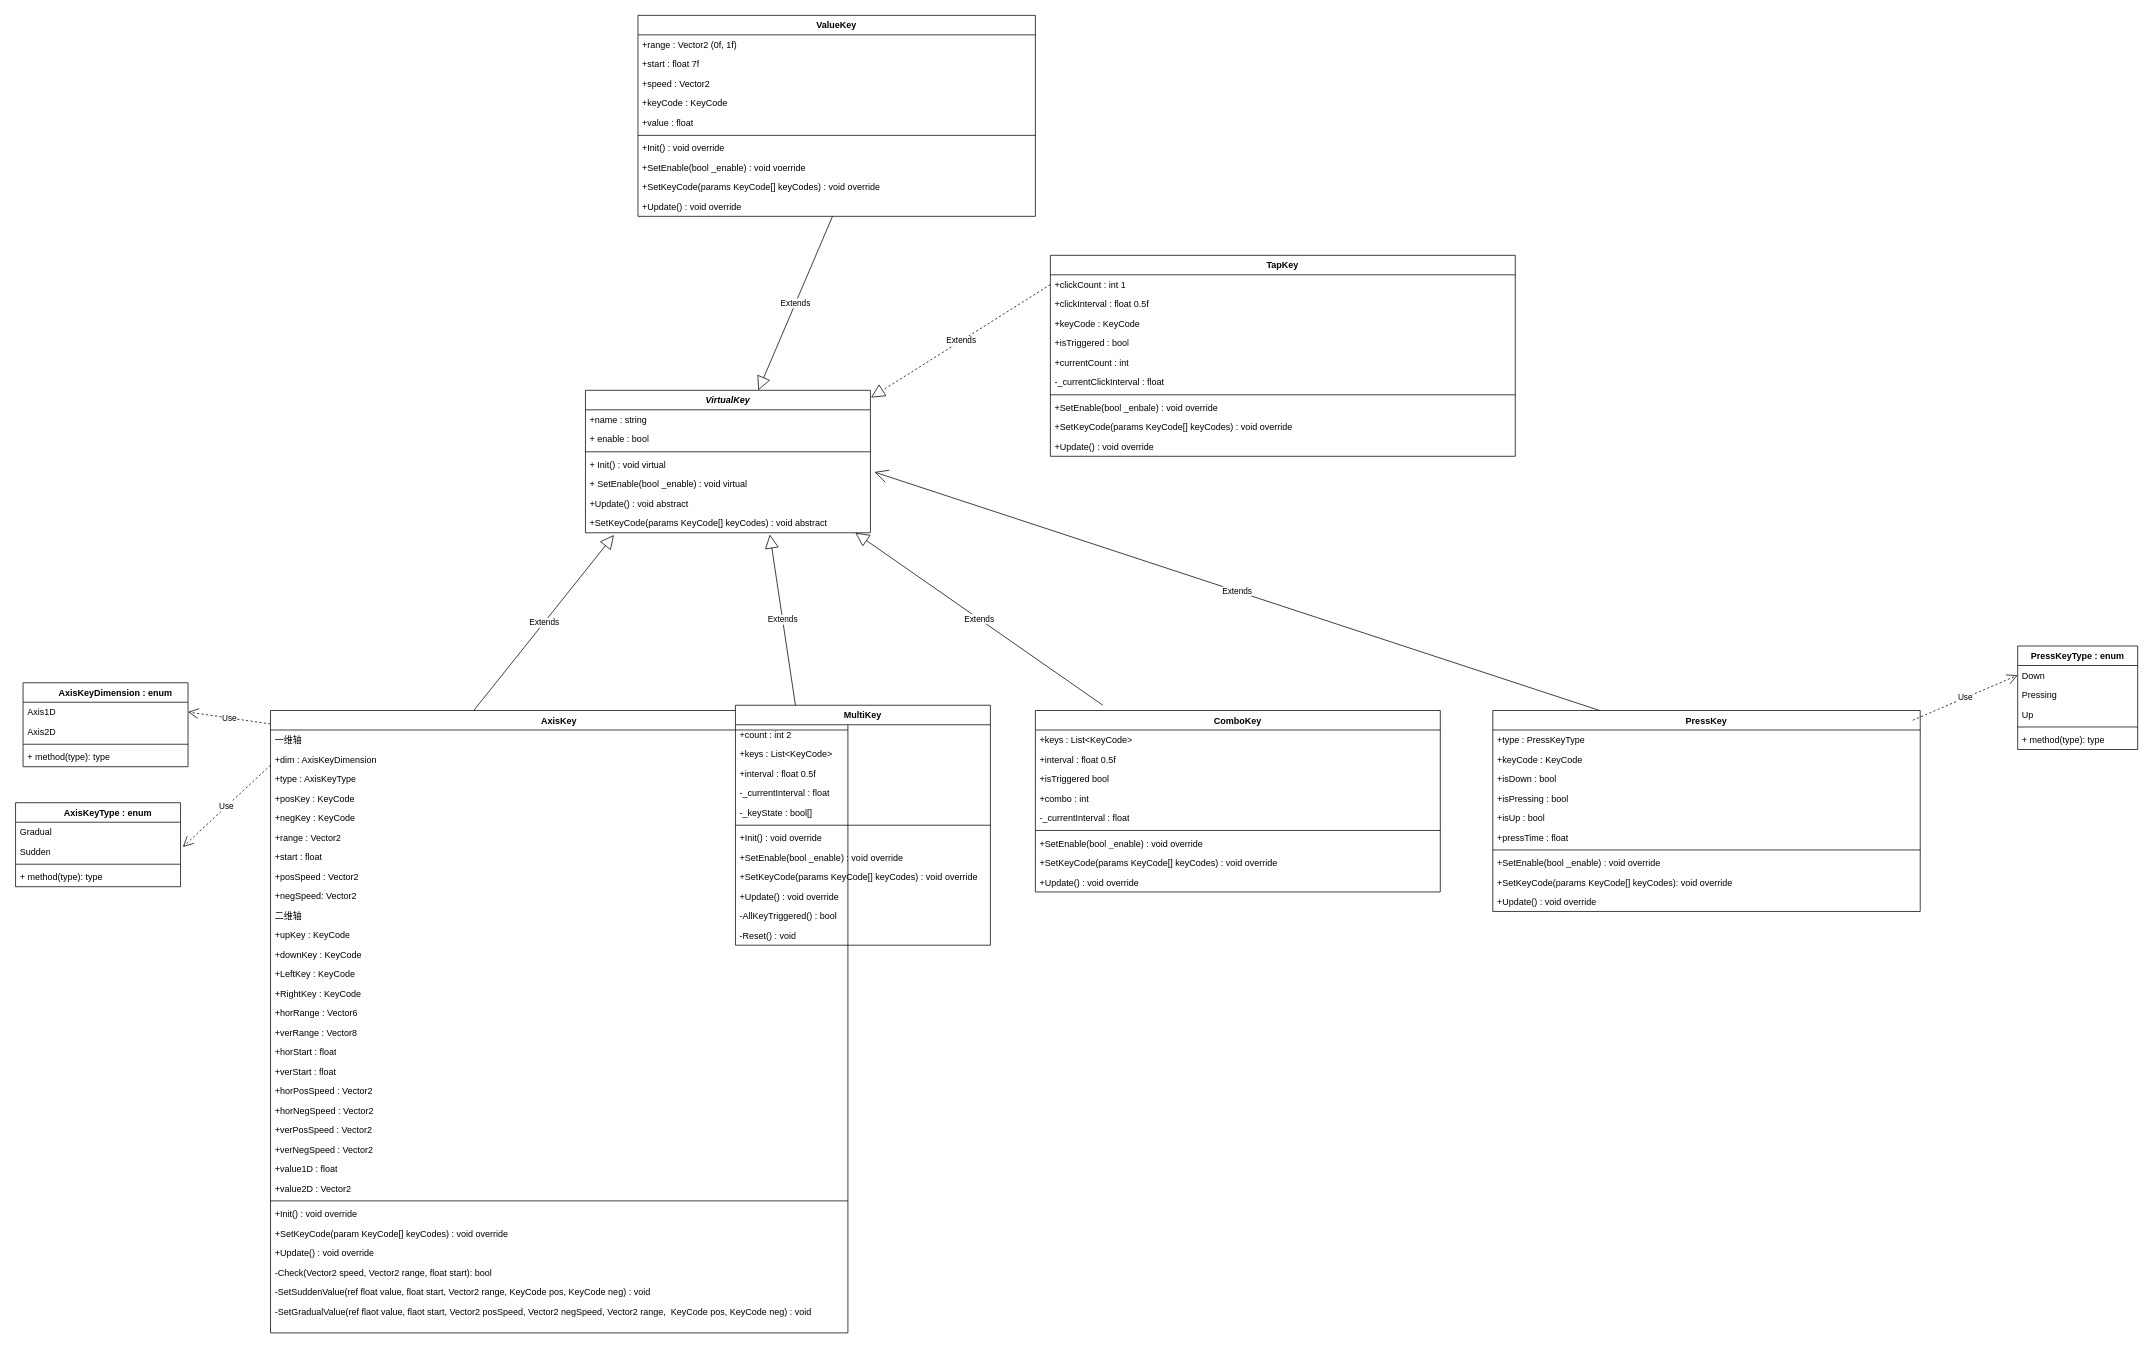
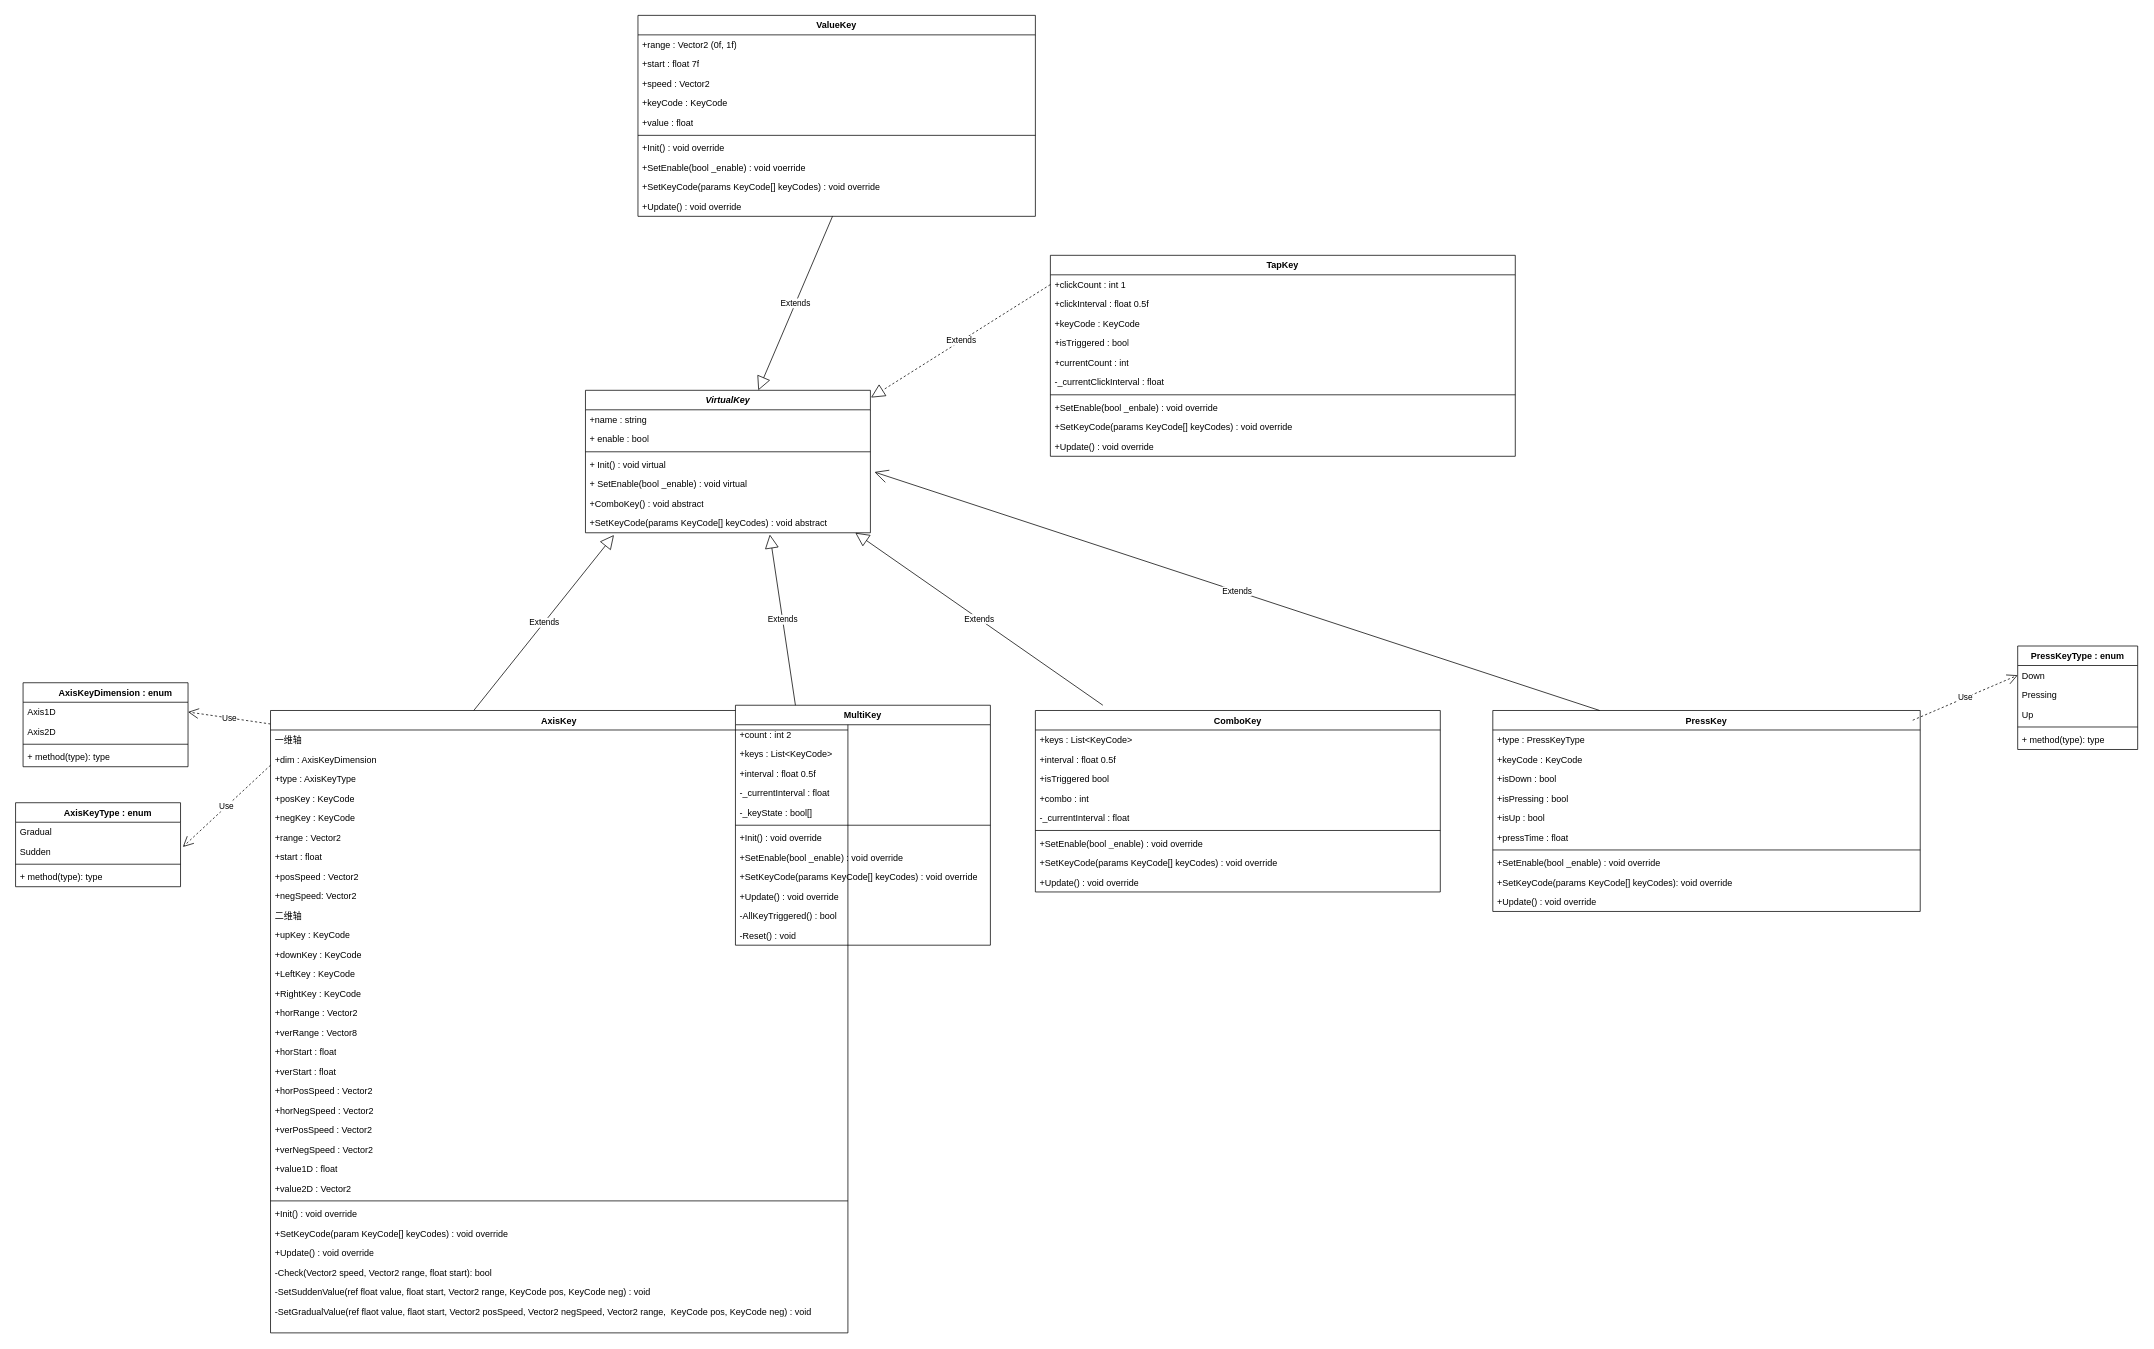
- <mxCell id="8" value="+Update() : void abstract" style="text;strokeColor=none;fillColor=none;align=left;verticalAlign=top;spacingLeft=4;spacingRight=4;overflow=hidden;rotatable=0;points=[[0,0.5],[1,0.5]];portConstraint=eastwest;whiteSpace=wrap;html=1;" vertex="1" parent="2"><mxGeometry y="138" width="380" height="26" as="geometry" /></mxCell>
+ <mxCell id="8" value="+ComboKey() : void abstract" style="text;strokeColor=none;fillColor=none;align=left;verticalAlign=top;spacingLeft=4;spacingRight=4;overflow=hidden;rotatable=0;points=[[0,0.5],[1,0.5]];portConstraint=eastwest;whiteSpace=wrap;html=1;" vertex="1" parent="2"><mxGeometry y="138" width="380" height="26" as="geometry" /></mxCell>
- <mxCell id="38" value="+horRange : Vector6" style="text;strokeColor=none;fillColor=none;align=left;verticalAlign=top;spacingLeft=4;spacingRight=4;overflow=hidden;rotatable=0;points=[[0,0.5],[1,0.5]];portConstraint=eastwest;whiteSpace=wrap;html=1;" vertex="1" parent="23"><mxGeometry y="390" width="770" height="26" as="geometry" /></mxCell>
+ <mxCell id="38" value="+horRange : Vector2" style="text;strokeColor=none;fillColor=none;align=left;verticalAlign=top;spacingLeft=4;spacingRight=4;overflow=hidden;rotatable=0;points=[[0,0.5],[1,0.5]];portConstraint=eastwest;whiteSpace=wrap;html=1;" vertex="1" parent="23"><mxGeometry y="390" width="770" height="26" as="geometry" /></mxCell>
